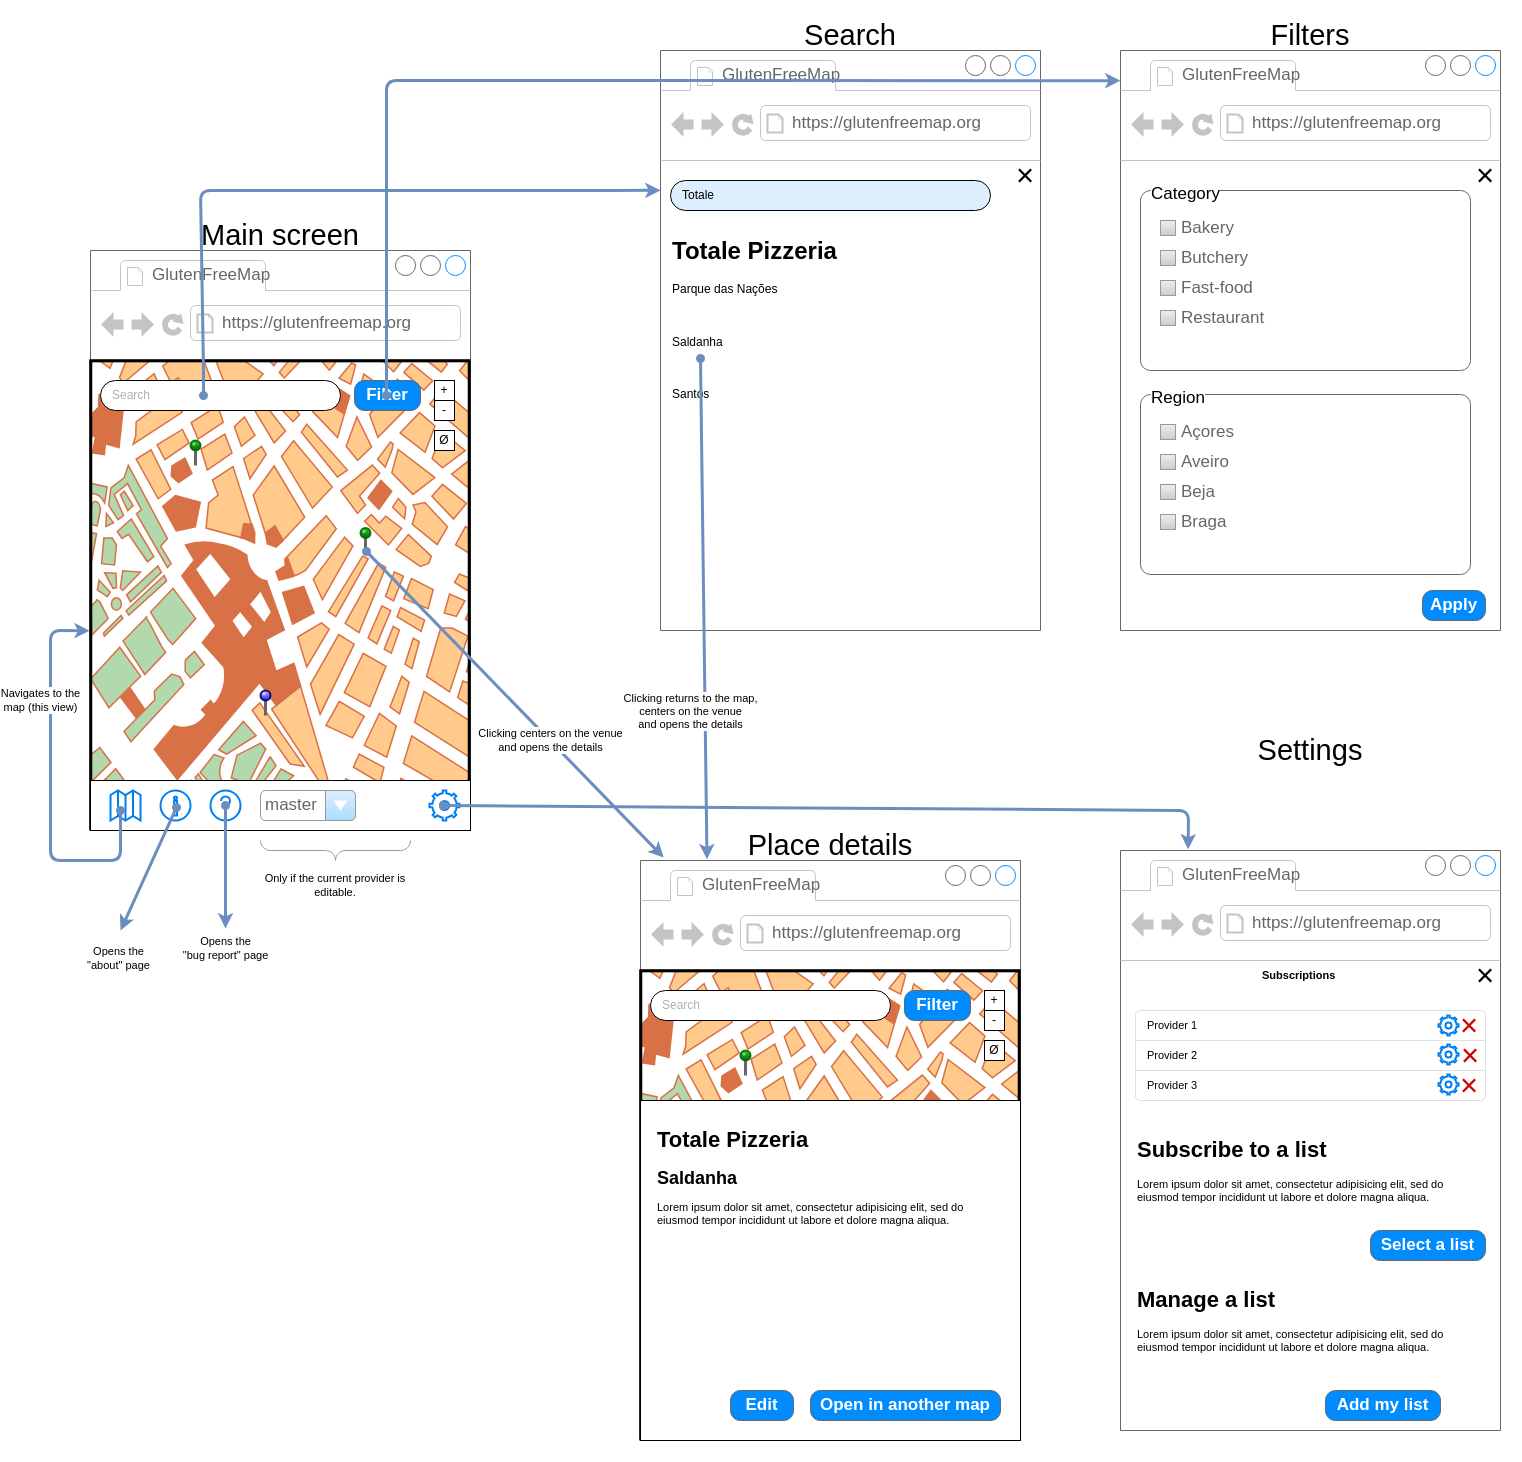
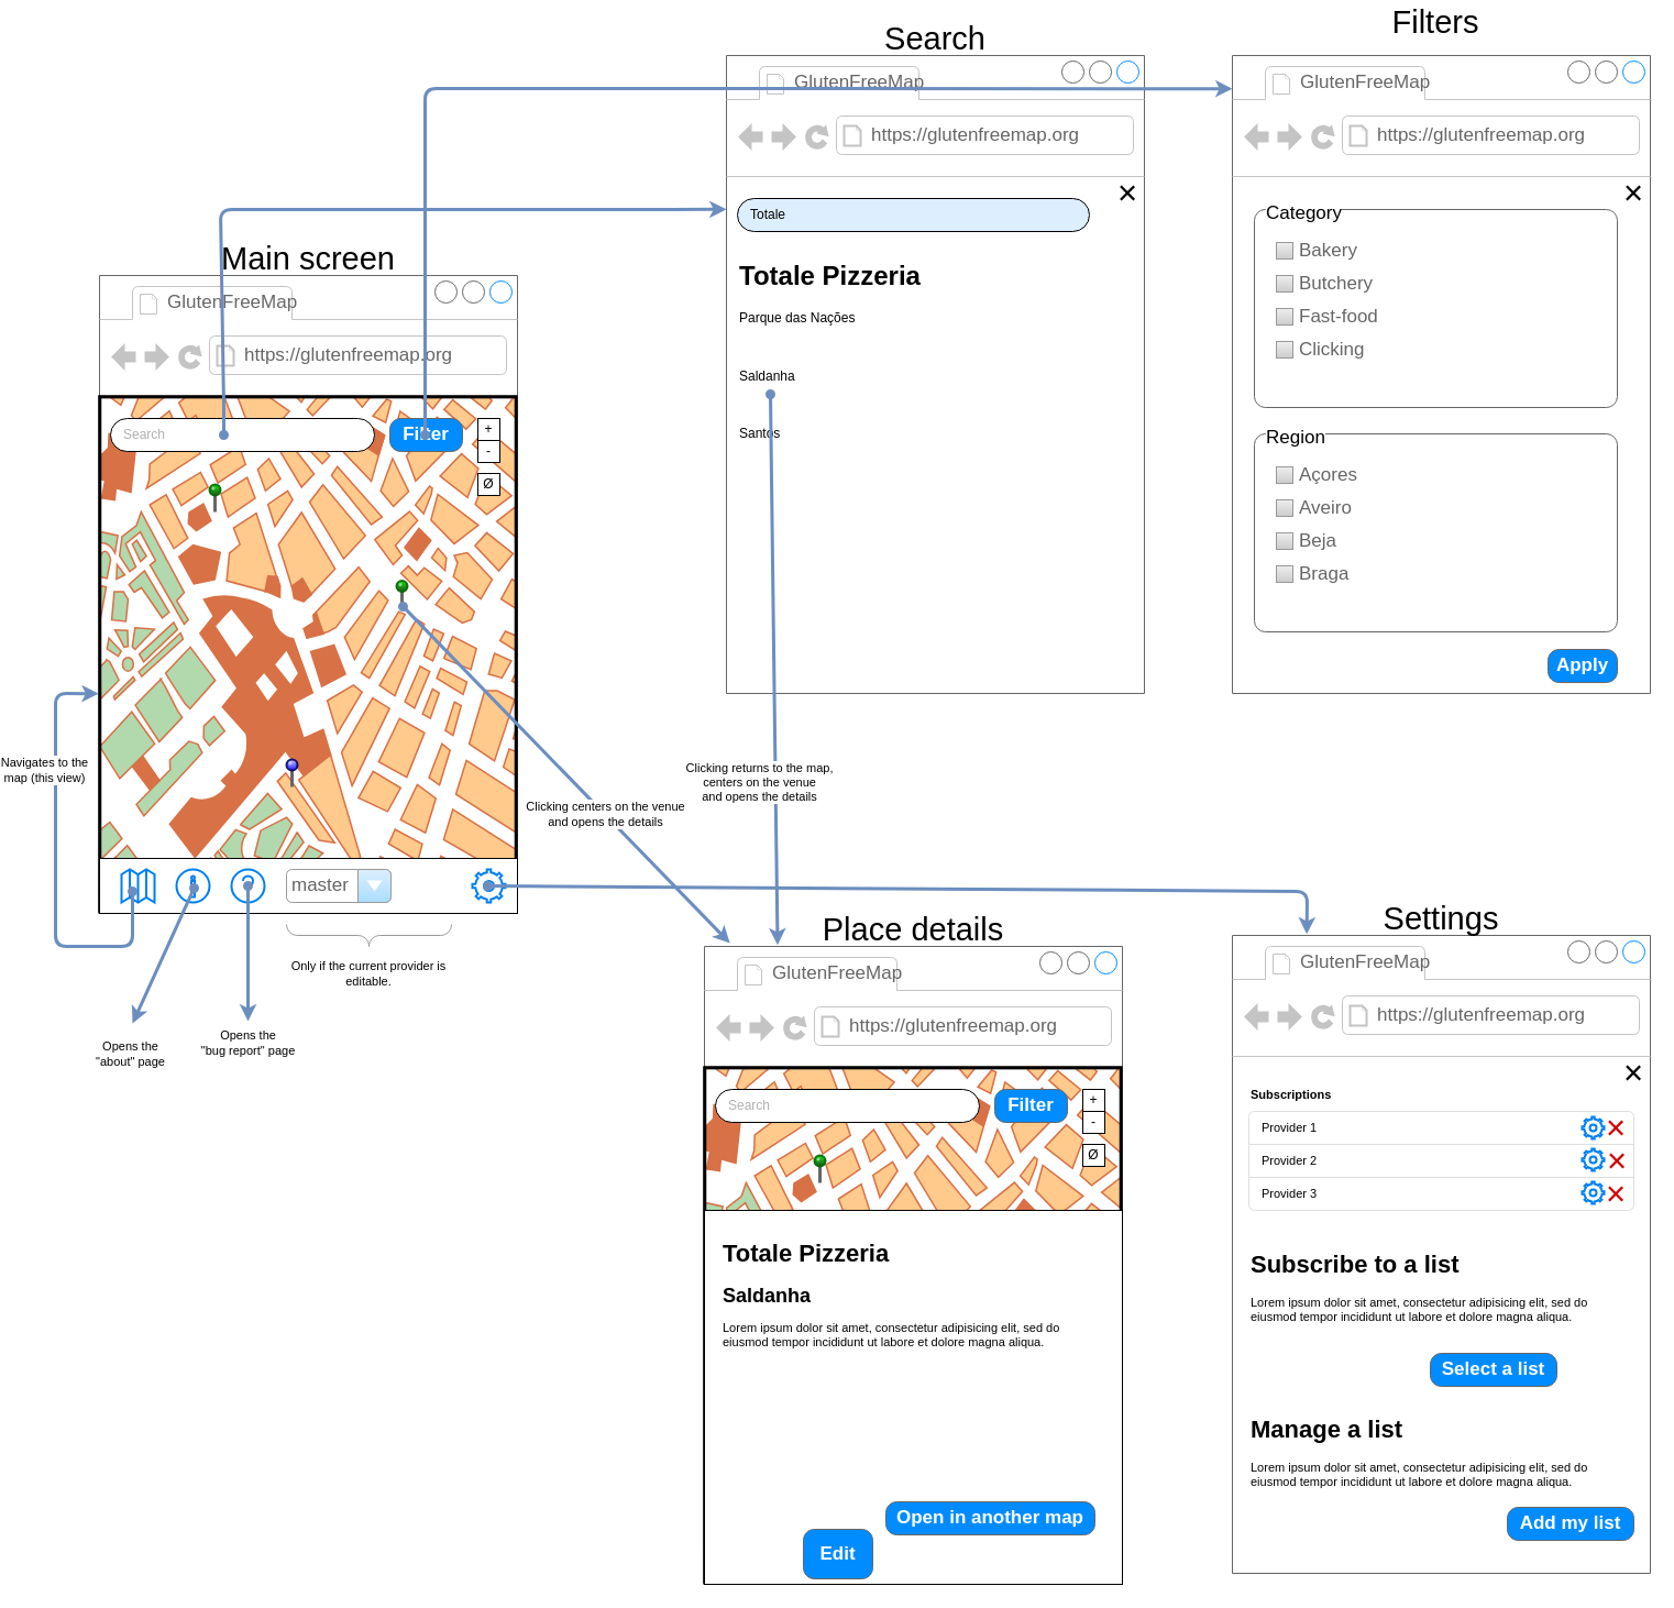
- <mxCell id="67" value="Filters" style="text;html=1;align=center;verticalAlign=middle;whiteSpace=wrap;rounded=0;fontSize=29;" vertex="1" parent="1"><mxGeometry x="1090" y="20" width="380" height="30" as="geometry" /></mxCell>
+ <mxCell id="67" value="Filters" style="text;html=1;align=center;verticalAlign=middle;whiteSpace=wrap;rounded=0;fontSize=29;" vertex="1" parent="1"><mxGeometry x="1085" y="5" width="380" height="30" as="geometry" /></mxCell>
- <mxCell id="58" value="Restaurant" style="strokeWidth=1;shadow=0;dashed=0;align=center;html=1;shape=mxgraph.mockup.forms.rrect;rSize=0;fillColor=#eeeeee;strokeColor=#999999;gradientColor=#cccccc;align=left;spacingLeft=4;fontSize=17;fontColor=#666666;labelPosition=right;fontFamily=Helvetica;labelBackgroundColor=default;" vertex="1" parent="53"><mxGeometry x="20" y="130" width="15" height="15" as="geometry" /></mxCell>
+ <mxCell id="58" value="Clicking" style="strokeWidth=1;shadow=0;dashed=0;align=center;html=1;shape=mxgraph.mockup.forms.rrect;rSize=0;fillColor=#eeeeee;strokeColor=#999999;gradientColor=#cccccc;align=left;spacingLeft=4;fontSize=17;fontColor=#666666;labelPosition=right;fontFamily=Helvetica;labelBackgroundColor=default;" vertex="1" parent="53"><mxGeometry x="20" y="130" width="15" height="15" as="geometry" /></mxCell>
- <mxCell id="65" value="Apply" style="strokeWidth=1;shadow=0;dashed=0;align=center;html=1;shape=mxgraph.mockup.buttons.button;strokeColor=#666666;fontColor=#ffffff;mainText=;buttonStyle=round;fontSize=17;fontStyle=1;fillColor=#008cff;whiteSpace=wrap;" vertex="1" parent="50"><mxGeometry x="302" y="540" width="63" height="30" as="geometry" /></mxCell>
+ <mxCell id="65" value="Apply" style="strokeWidth=1;shadow=0;dashed=0;align=center;html=1;shape=mxgraph.mockup.buttons.button;strokeColor=#666666;fontColor=#ffffff;mainText=;buttonStyle=round;fontSize=17;fontStyle=1;fillColor=#008cff;whiteSpace=wrap;" vertex="1" parent="50"><mxGeometry x="287" y="540" width="63" height="30" as="geometry" /></mxCell>
- <mxCell id="87" value="Settings" style="text;html=1;align=center;verticalAlign=middle;whiteSpace=wrap;rounded=0;fontSize=29;" vertex="1" parent="1"><mxGeometry x="1090" y="735" width="380" height="30" as="geometry" /></mxCell>
+ <mxCell id="87" value="Settings" style="text;html=1;align=center;verticalAlign=middle;whiteSpace=wrap;rounded=0;fontSize=29;" vertex="1" parent="1"><mxGeometry x="1090" y="820" width="380" height="30" as="geometry" /></mxCell>
- <mxCell id="82" value="Subscriptions" style="text;html=1;align=left;verticalAlign=middle;whiteSpace=wrap;rounded=0;fontFamily=Helvetica;fontSize=11;fontColor=default;labelBackgroundColor=default;fontStyle=1" vertex="1" parent="74"><mxGeometry x="140" y="110" width="175" height="30" as="geometry" /></mxCell>
+ <mxCell id="82" value="Subscriptions" style="text;html=1;align=left;verticalAlign=middle;whiteSpace=wrap;rounded=0;fontFamily=Helvetica;fontSize=11;fontColor=default;labelBackgroundColor=default;fontStyle=1" vertex="1" parent="74"><mxGeometry x="15" y="130" width="175" height="30" as="geometry" /></mxCell>
- <mxCell id="83" value="Select a list" style="strokeWidth=1;shadow=0;dashed=0;align=center;html=1;shape=mxgraph.mockup.buttons.button;strokeColor=#666666;fontColor=#ffffff;mainText=;buttonStyle=round;fontSize=17;fontStyle=1;fillColor=#008cff;whiteSpace=wrap;" vertex="1" parent="74"><mxGeometry x="250" y="380" width="115" height="30" as="geometry" /></mxCell>
+ <mxCell id="83" value="Select a list" style="strokeWidth=1;shadow=0;dashed=0;align=center;html=1;shape=mxgraph.mockup.buttons.button;strokeColor=#666666;fontColor=#ffffff;mainText=;buttonStyle=round;fontSize=17;fontStyle=1;fillColor=#008cff;whiteSpace=wrap;" vertex="1" parent="74"><mxGeometry x="180" y="380" width="115" height="30" as="geometry" /></mxCell>
- <mxCell id="47" value="Edit" style="strokeWidth=1;shadow=0;dashed=0;align=center;html=1;shape=mxgraph.mockup.buttons.button;strokeColor=#666666;fontColor=#ffffff;mainText=;buttonStyle=round;fontSize=17;fontStyle=1;fillColor=#008cff;whiteSpace=wrap;" vertex="1" parent="31"><mxGeometry x="90" y="530" width="63" height="30" as="geometry" /></mxCell>
+ <mxCell id="47" value="Edit" style="strokeWidth=1;shadow=0;dashed=0;align=center;html=1;shape=mxgraph.mockup.buttons.button;strokeColor=#666666;fontColor=#ffffff;mainText=;buttonStyle=round;fontSize=17;fontStyle=1;fillColor=#008cff;whiteSpace=wrap;" vertex="1" parent="31"><mxGeometry x="90" y="530" width="63" height="45" as="geometry" /></mxCell>
- <mxCell id="46" value="Open in another map" style="strokeWidth=1;shadow=0;dashed=0;align=center;html=1;shape=mxgraph.mockup.buttons.button;strokeColor=#666666;fontColor=#ffffff;mainText=;buttonStyle=round;fontSize=17;fontStyle=1;fillColor=#008cff;whiteSpace=wrap;" vertex="1" parent="31"><mxGeometry x="170" y="530" width="190" height="30" as="geometry" /></mxCell>
+ <mxCell id="46" value="Open in another map" style="strokeWidth=1;shadow=0;dashed=0;align=center;html=1;shape=mxgraph.mockup.buttons.button;strokeColor=#666666;fontColor=#ffffff;mainText=;buttonStyle=round;fontSize=17;fontStyle=1;fillColor=#008cff;whiteSpace=wrap;" vertex="1" parent="31"><mxGeometry x="165" y="505" width="190" height="30" as="geometry" /></mxCell>
- <mxCell id="86" value="Add my list" style="strokeWidth=1;shadow=0;dashed=0;align=center;html=1;shape=mxgraph.mockup.buttons.button;strokeColor=#666666;fontColor=#ffffff;mainText=;buttonStyle=round;fontSize=17;fontStyle=1;fillColor=#008cff;whiteSpace=wrap;" vertex="1" parent="74"><mxGeometry x="205" y="540" width="115" height="30" as="geometry" /></mxCell>
+ <mxCell id="86" value="Add my list" style="strokeWidth=1;shadow=0;dashed=0;align=center;html=1;shape=mxgraph.mockup.buttons.button;strokeColor=#666666;fontColor=#ffffff;mainText=;buttonStyle=round;fontSize=17;fontStyle=1;fillColor=#008cff;whiteSpace=wrap;" vertex="1" parent="74"><mxGeometry x="250" y="520" width="115" height="30" as="geometry" /></mxCell>
